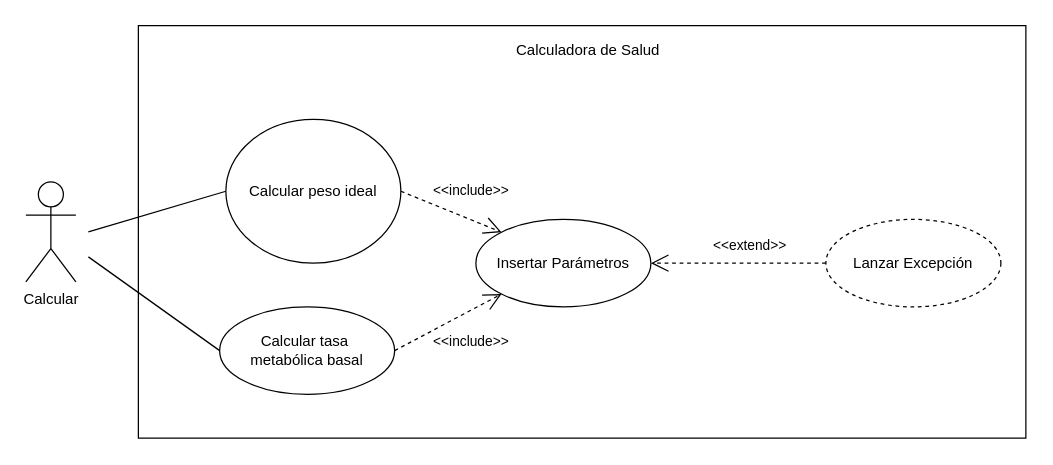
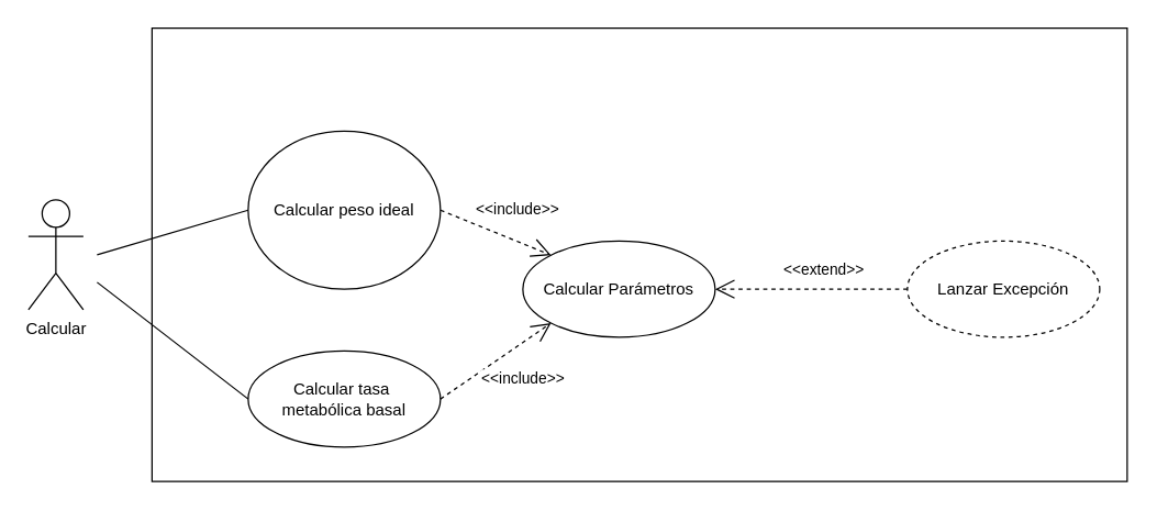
- <mxCell id="13" value="Calculadora de Salud" style="text;html=1;align=center;verticalAlign=middle;whiteSpace=wrap;rounded=0;" parent="1" vertex="1"><mxGeometry x="400" y="25" width="140" height="30" as="geometry" /></mxCell>
- <mxCell id="5" value="Insertar Parámetros" style="ellipse;whiteSpace=wrap;html=1;" parent="1" vertex="1"><mxGeometry x="380" y="175" width="140" height="70" as="geometry" /></mxCell>
+ <mxCell id="5" value="Calcular Parámetros" style="ellipse;whiteSpace=wrap;html=1;" parent="1" vertex="1"><mxGeometry x="380" y="175" width="140" height="70" as="geometry" /></mxCell>
- <mxCell id="4" value="Calcular tasa&amp;nbsp;&lt;div&gt;metabólica basal&lt;/div&gt;" style="ellipse;whiteSpace=wrap;html=1;" parent="1" vertex="1"><mxGeometry x="175" y="245" width="140" height="70" as="geometry" /></mxCell>
+ <mxCell id="4" value="Calcular tasa&amp;nbsp;&lt;div&gt;metabólica basal&lt;/div&gt;" style="ellipse;whiteSpace=wrap;html=1;" parent="1" vertex="1"><mxGeometry x="180" y="255" width="140" height="70" as="geometry" /></mxCell>
